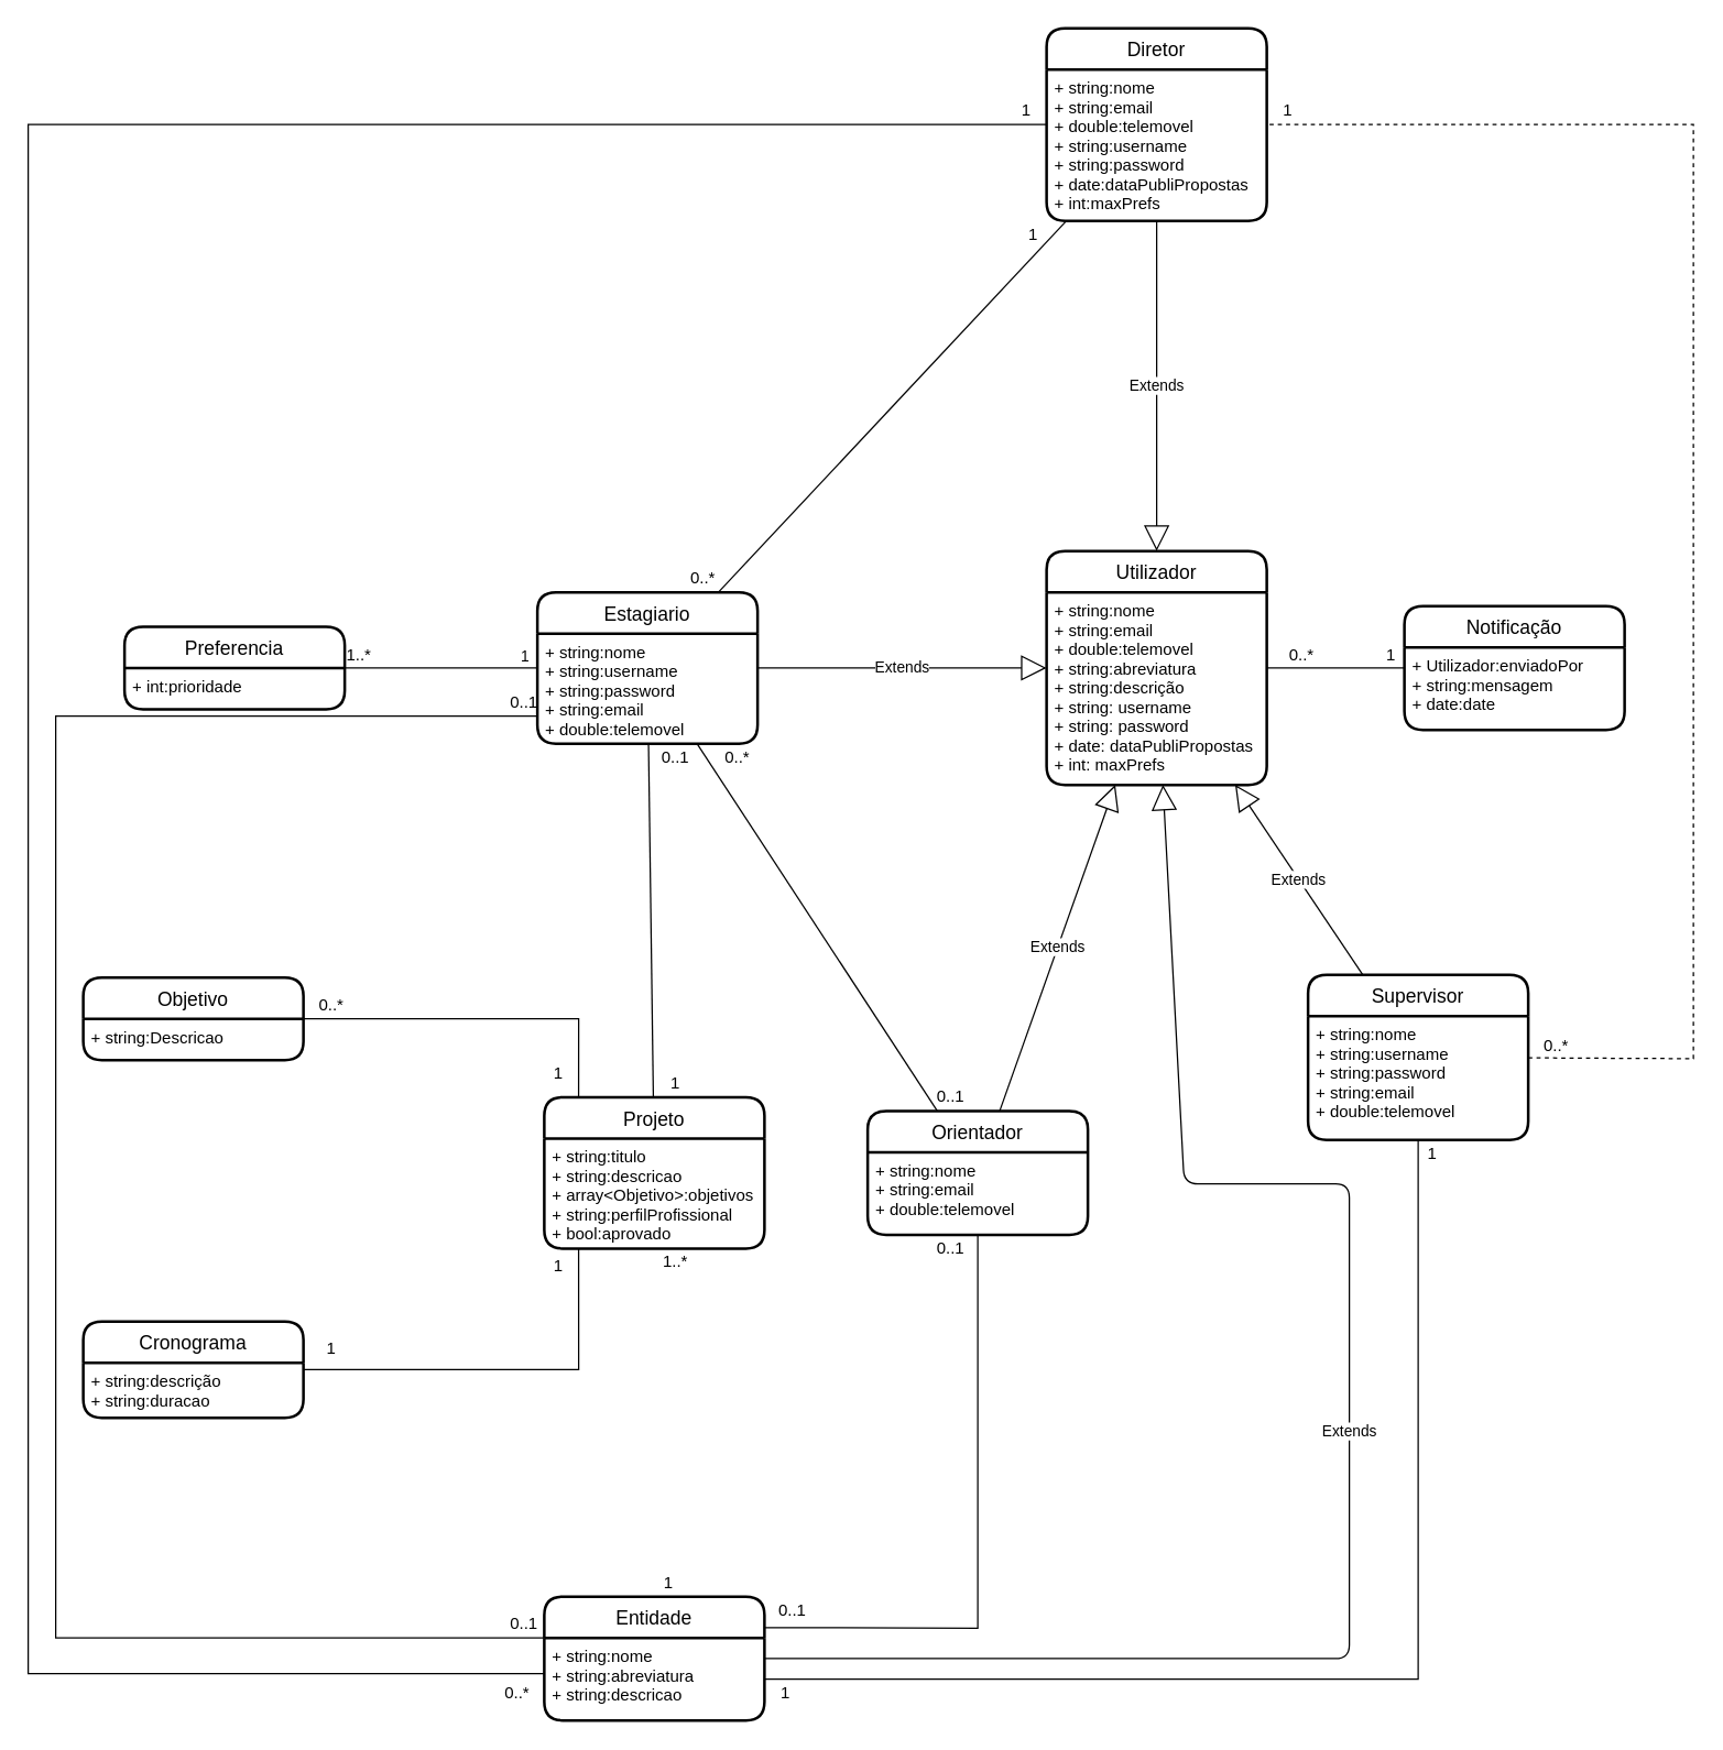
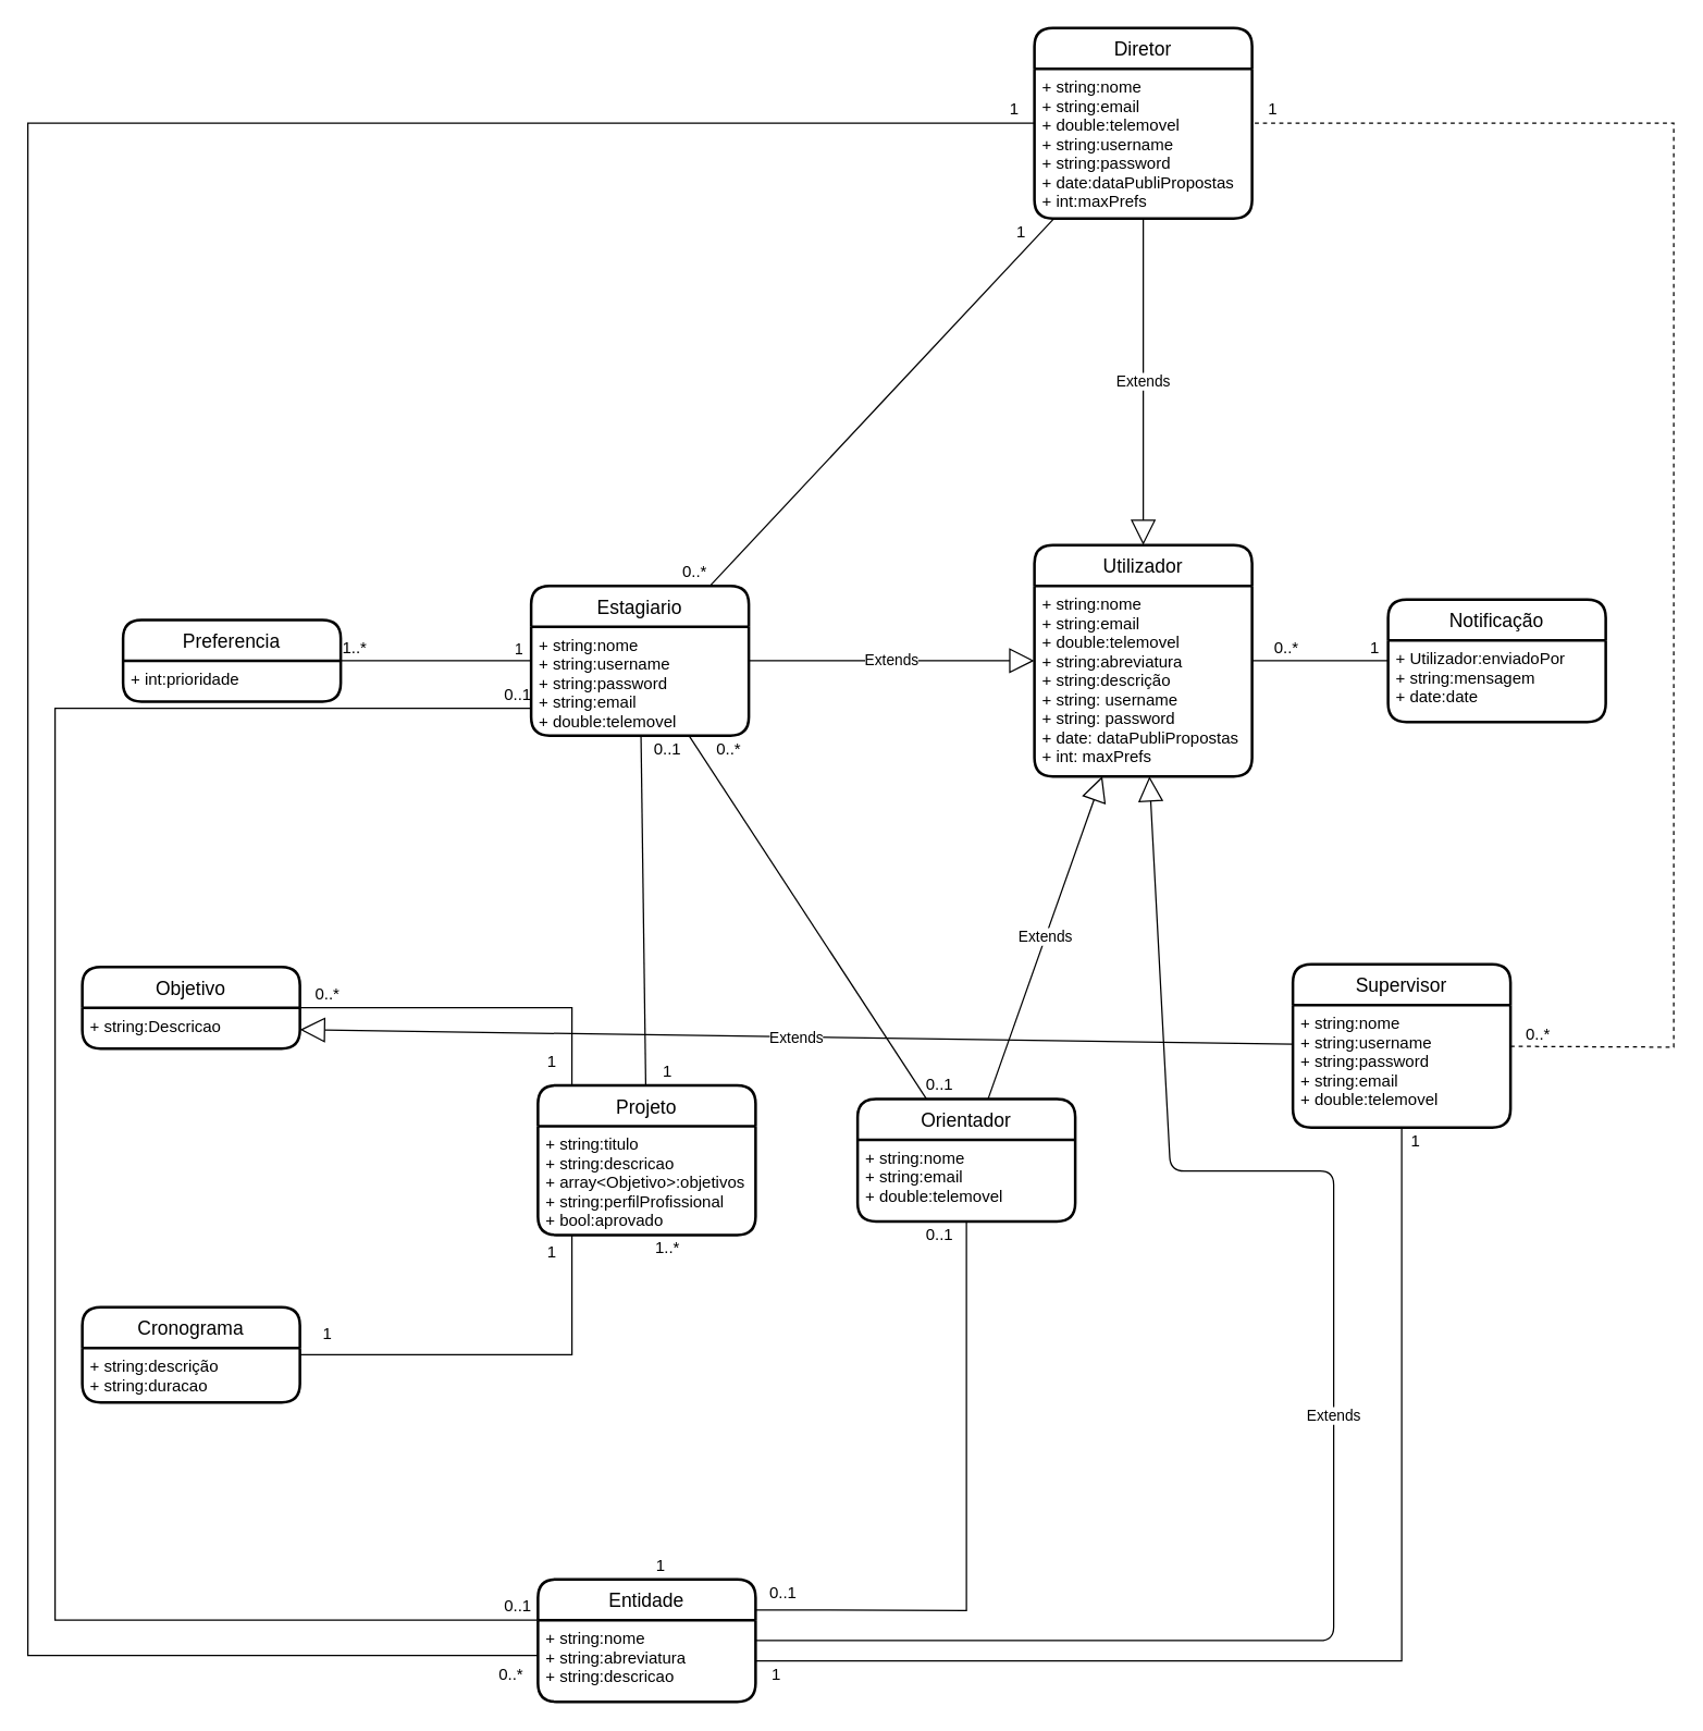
- <mxCell id="4" value="Extends" style="endArrow=block;endSize=16;endFill=0;html=1;" parent="1" source="21" target="25" edge="1"><mxGeometry width="160" relative="1" as="geometry"><mxPoint x="720" y="570" as="sourcePoint" /><mxPoint x="880" y="570" as="targetPoint" /></mxGeometry></mxCell>
+ <mxCell id="4" value="Extends" style="endArrow=block;endSize=16;endFill=0;html=1;" parent="1" source="21" target="14" edge="1"><mxGeometry width="160" relative="1" as="geometry"><mxPoint x="720" y="570" as="sourcePoint" /><mxPoint x="880" y="570" as="targetPoint" /></mxGeometry></mxCell>
